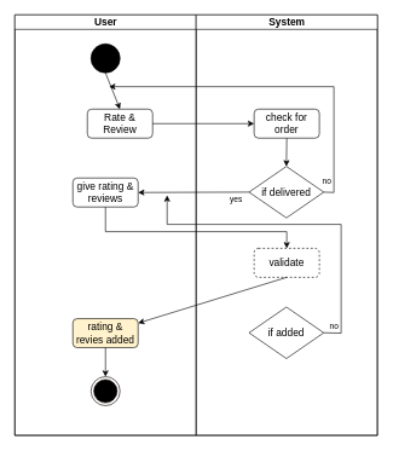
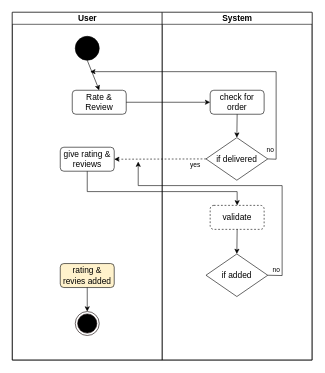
- <mxCell id="18" value="yes" style="endArrow=classic;html=1;rounded=0;exitX=0;exitY=0.5;exitDx=0;exitDy=0;entryX=1;entryY=0.5;entryDx=0;entryDy=0;" edge="1" parent="2" source="10" target="8"><mxGeometry x="-0.783" y="10" width="50" height="50" relative="1" as="geometry"><mxPoint x="385" y="279" as="sourcePoint" /><mxPoint x="385" y="329" as="targetPoint" /><mxPoint x="-1" as="offset" /></mxGeometry></mxCell>
+ <mxCell id="18" value="yes" style="endArrow=classic;html=1;rounded=0;exitX=0;exitY=0.5;exitDx=0;exitDy=0;entryX=1;entryY=0.5;entryDx=0;entryDy=0;dashed=1;" edge="1" parent="2" source="10" target="8"><mxGeometry x="-0.783" y="10" width="50" height="50" relative="1" as="geometry"><mxPoint x="385" y="279" as="sourcePoint" /><mxPoint x="385" y="329" as="targetPoint" /><mxPoint x="-1" as="offset" /></mxGeometry></mxCell>
- <mxCell id="16" value="" style="endArrow=classic;html=1;rounded=0;exitX=0.5;exitY=1;exitDx=0;exitDy=0;" edge="1" parent="9" source="14" target="13"><mxGeometry x="-0.783" y="10" width="50" height="50" relative="1" as="geometry"><mxPoint x="83" y="366.5" as="sourcePoint" /><mxPoint x="-70" y="457" as="targetPoint" /><mxPoint x="-1" as="offset" /></mxGeometry></mxCell>
+ <mxCell id="16" value="" style="endArrow=classic;html=1;rounded=0;exitX=0.5;exitY=1;exitDx=0;exitDy=0;entryX=0.5;entryY=0;entryDx=0;entryDy=0;" edge="1" parent="9" source="14" target="15"><mxGeometry x="-0.783" y="10" width="50" height="50" relative="1" as="geometry"><mxPoint x="83" y="366.5" as="sourcePoint" /><mxPoint x="-70" y="457" as="targetPoint" /><mxPoint x="-1" as="offset" /></mxGeometry></mxCell>
